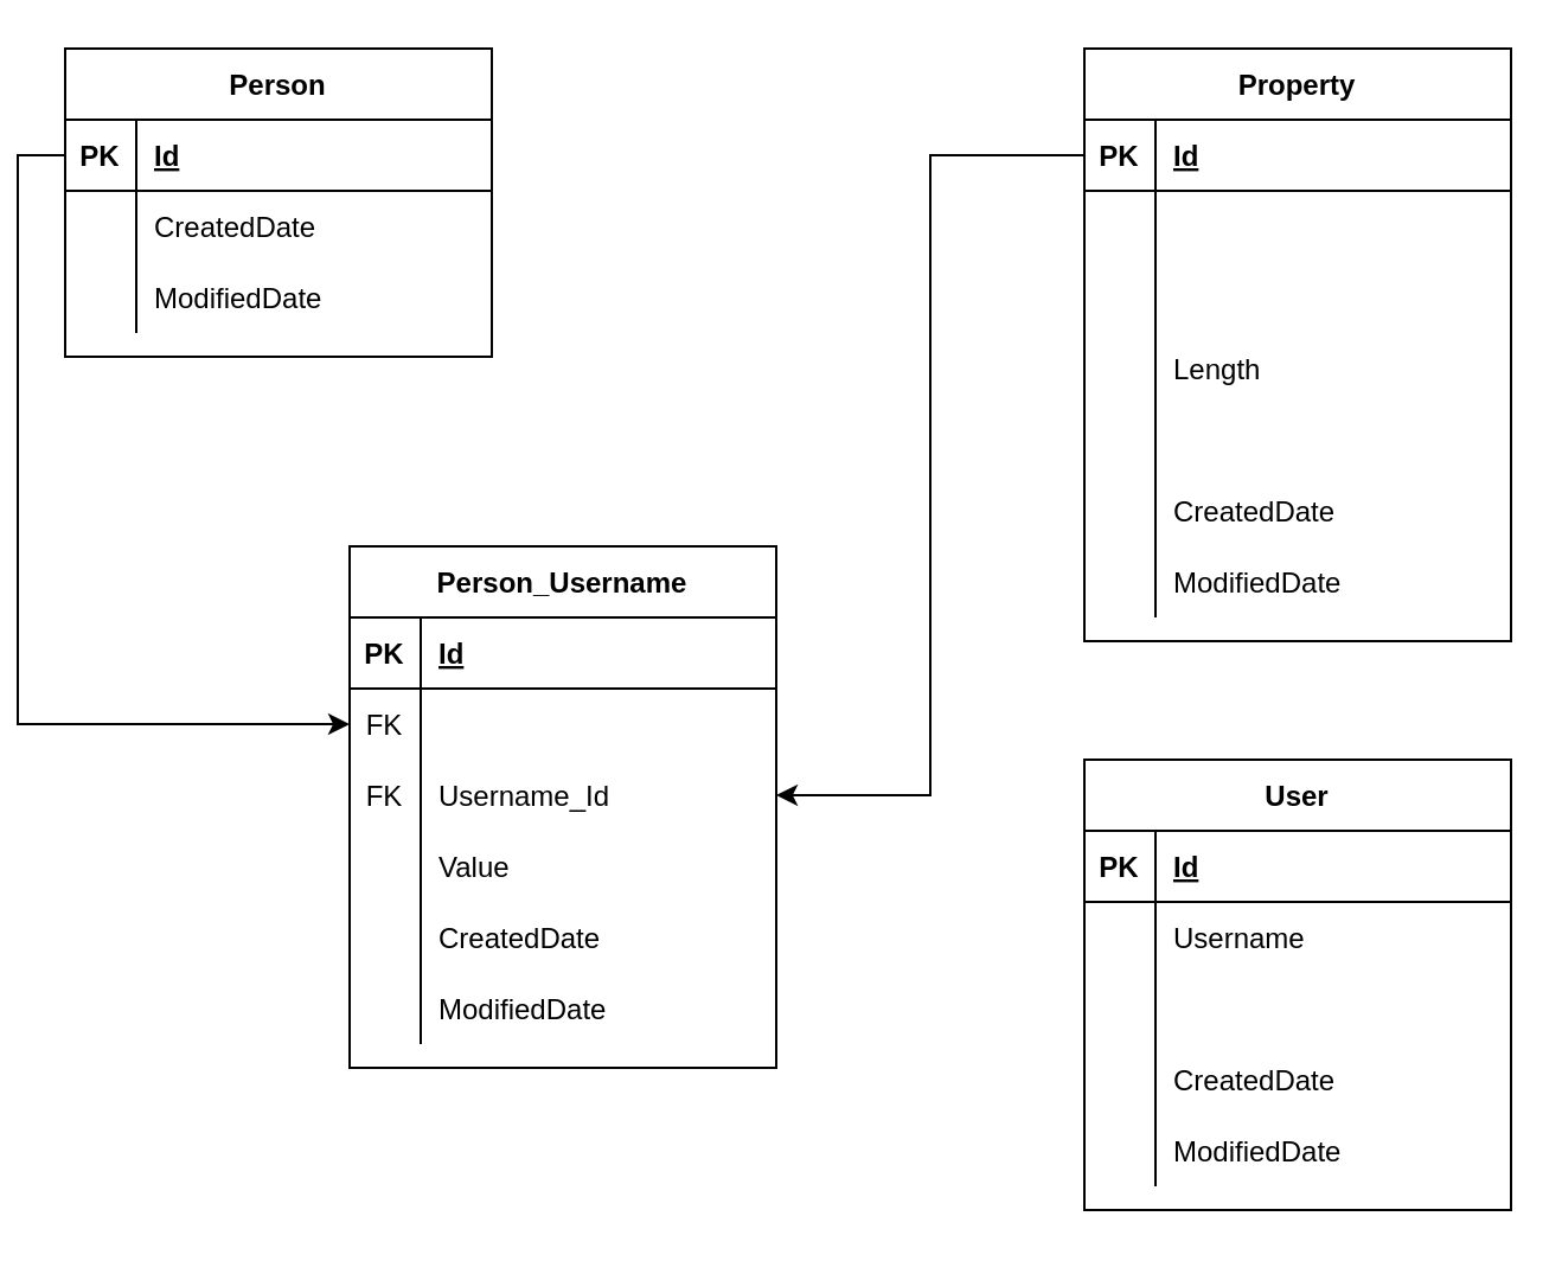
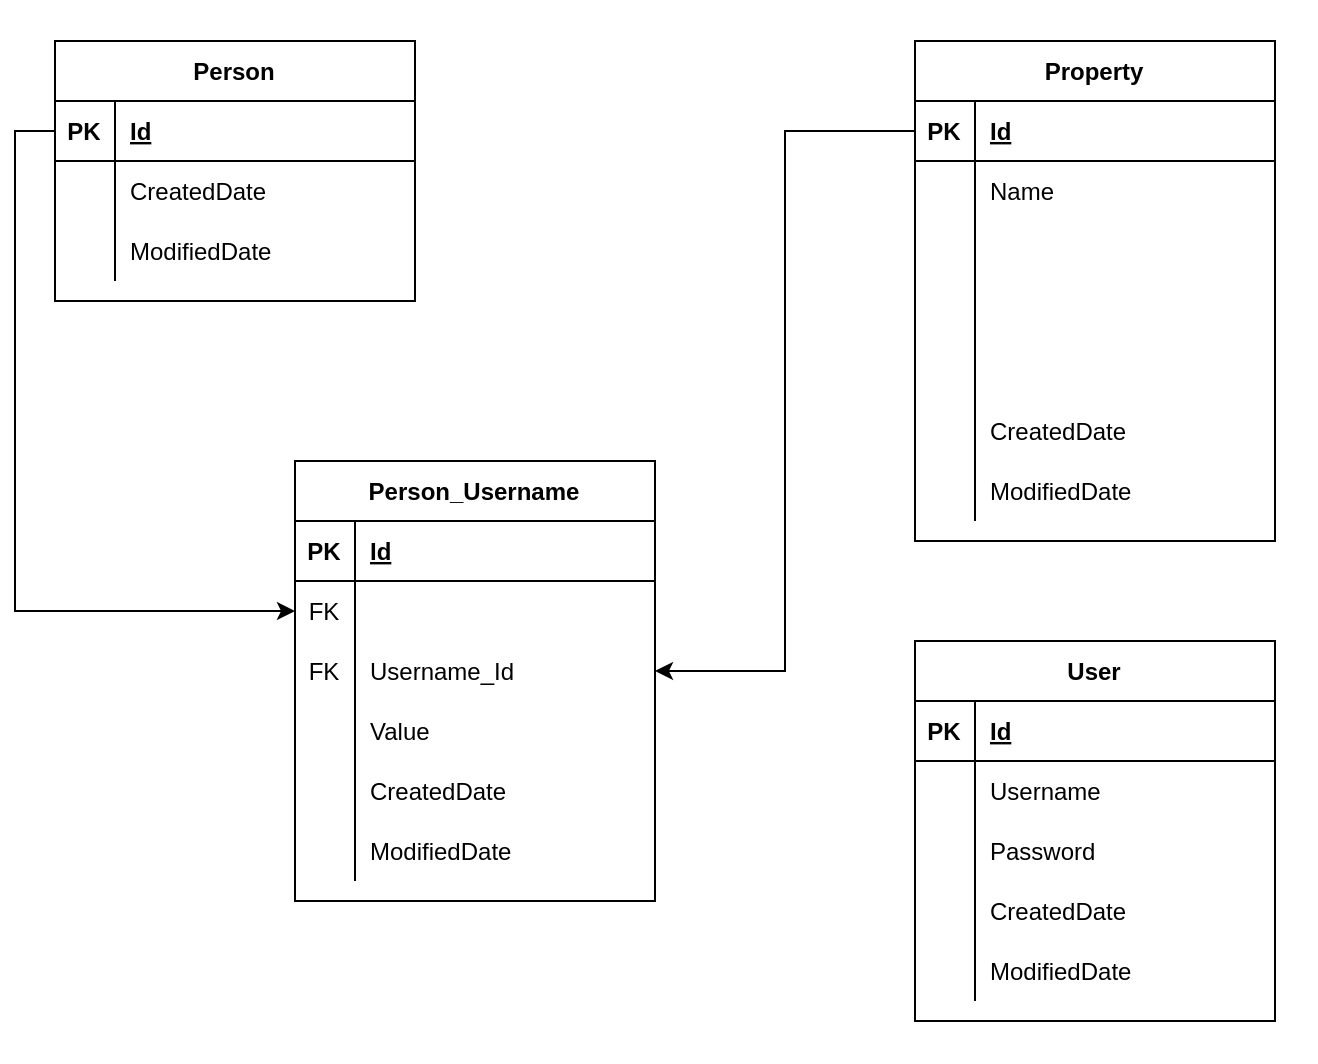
+ <mxCell id="18" value="Name" style="shape=partialRectangle;connectable=0;fillColor=none;top=0;left=0;bottom=0;right=0;align=left;spacingLeft=6;overflow=hidden;" vertex="1" parent="16"><mxGeometry x="30" width="150" height="30" as="geometry" /></mxCell>
- <mxCell id="23" value="Length" style="shape=partialRectangle;connectable=0;fillColor=none;top=0;left=0;bottom=0;right=0;align=left;spacingLeft=6;overflow=hidden;" vertex="1" parent="21"><mxGeometry x="30" width="150" height="30" as="geometry" /></mxCell>
+ <mxCell id="61" value="Password" style="shape=partialRectangle;connectable=0;fillColor=none;top=0;left=0;bottom=0;right=0;align=left;spacingLeft=6;overflow=hidden;" vertex="1" parent="59"><mxGeometry x="30" width="150" height="30" as="geometry" /></mxCell>
